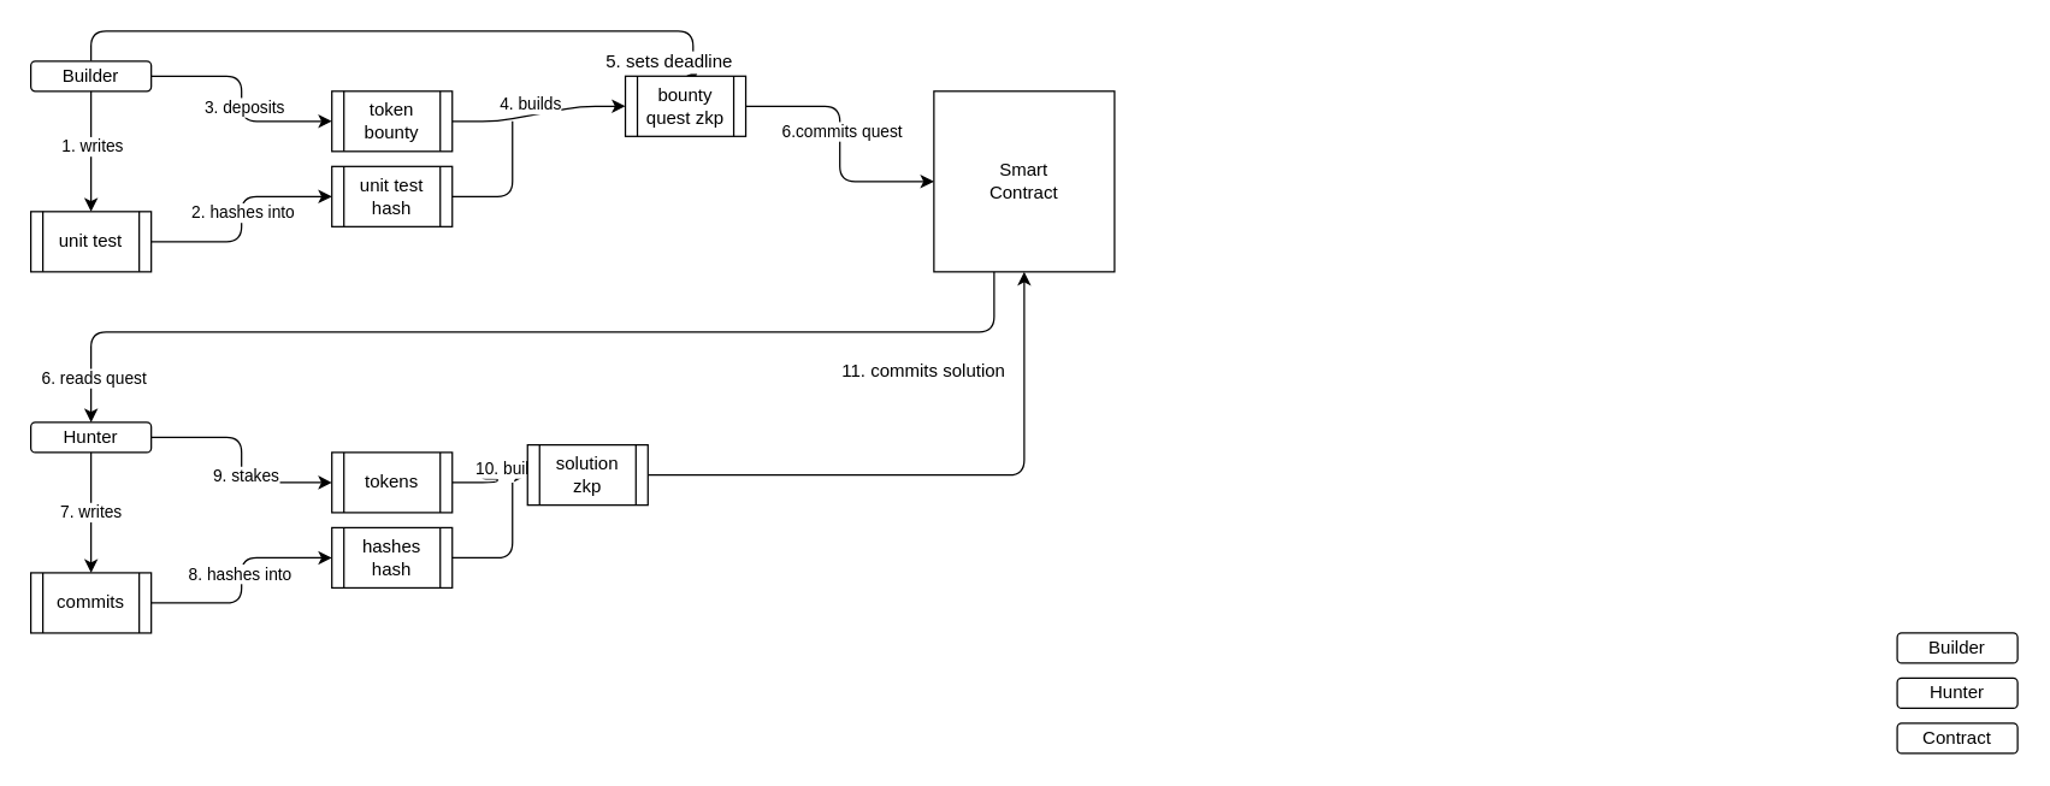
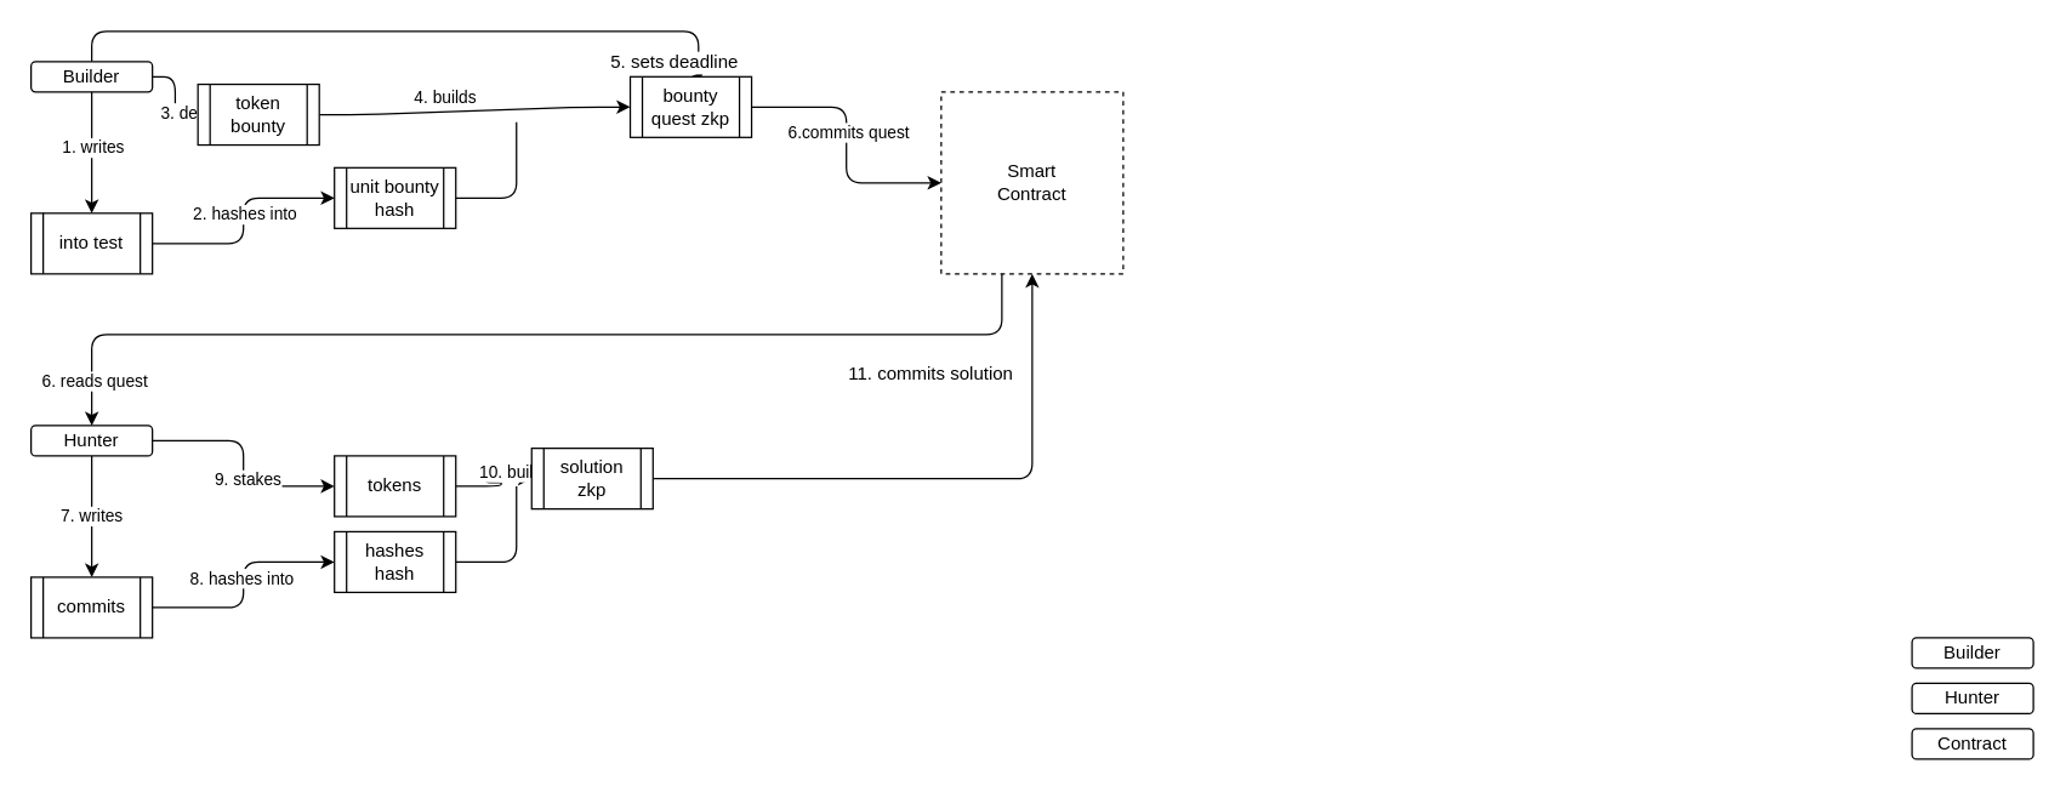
- <mxCell id="21" value="token bounty" style="shape=process;whiteSpace=wrap;html=1;backgroundOutline=1;" vertex="1" parent="1"><mxGeometry x="220" y="60" width="80" height="40" as="geometry" /></mxCell>
+ <mxCell id="21" value="token bounty" style="shape=process;whiteSpace=wrap;html=1;backgroundOutline=1;" vertex="1" parent="1"><mxGeometry x="130" y="55" width="80" height="40" as="geometry" /></mxCell>
- <mxCell id="4" value="Smart&lt;br&gt;Contract" style="whiteSpace=wrap;html=1;aspect=fixed;" vertex="1" parent="1"><mxGeometry x="620" y="60" width="120" height="120" as="geometry" /></mxCell>
+ <mxCell id="4" value="Smart&lt;br&gt;Contract" style="whiteSpace=wrap;html=1;aspect=fixed;dashed=1;" vertex="1" parent="1"><mxGeometry x="620" y="60" width="120" height="120" as="geometry" /></mxCell>
- <mxCell id="18" value="unit test hash" style="shape=process;whiteSpace=wrap;html=1;backgroundOutline=1;" vertex="1" parent="1"><mxGeometry x="220" y="110" width="80" height="40" as="geometry" /></mxCell>
+ <mxCell id="18" value="unit bounty hash" style="shape=process;whiteSpace=wrap;html=1;backgroundOutline=1;" vertex="1" parent="1"><mxGeometry x="220" y="110" width="80" height="40" as="geometry" /></mxCell>
- <mxCell id="17" value="unit test" style="shape=process;whiteSpace=wrap;html=1;backgroundOutline=1;" vertex="1" parent="1"><mxGeometry x="20" y="140" width="80" height="40" as="geometry" /></mxCell>
+ <mxCell id="17" value="into test" style="shape=process;whiteSpace=wrap;html=1;backgroundOutline=1;" vertex="1" parent="1"><mxGeometry x="20" y="140" width="80" height="40" as="geometry" /></mxCell>
